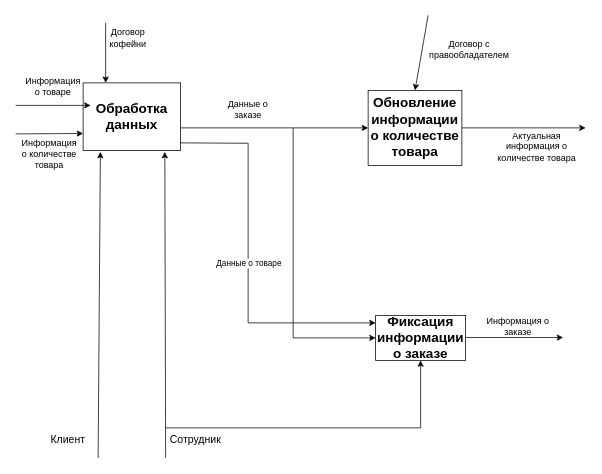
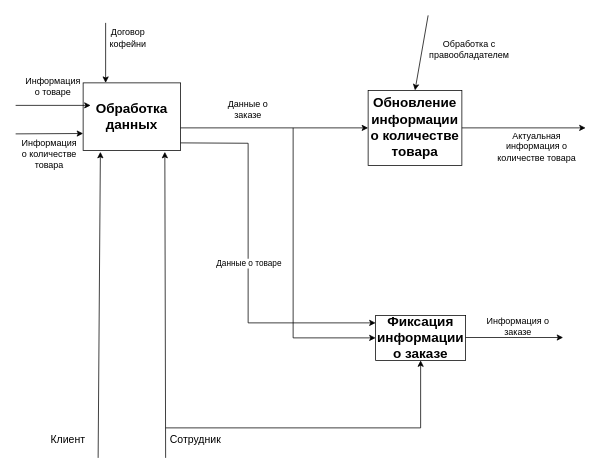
- <mxCell id="26" value="Договор с правообладателем" style="text;html=1;align=center;verticalAlign=middle;whiteSpace=wrap;rounded=0;" vertex="1" parent="1"><mxGeometry x="570" y="30" width="110" height="70" as="geometry" /></mxCell>
+ <mxCell id="26" value="Обработка с правообладателем" style="text;html=1;align=center;verticalAlign=middle;whiteSpace=wrap;rounded=0;" vertex="1" parent="1"><mxGeometry x="570" y="30" width="110" height="70" as="geometry" /></mxCell>
